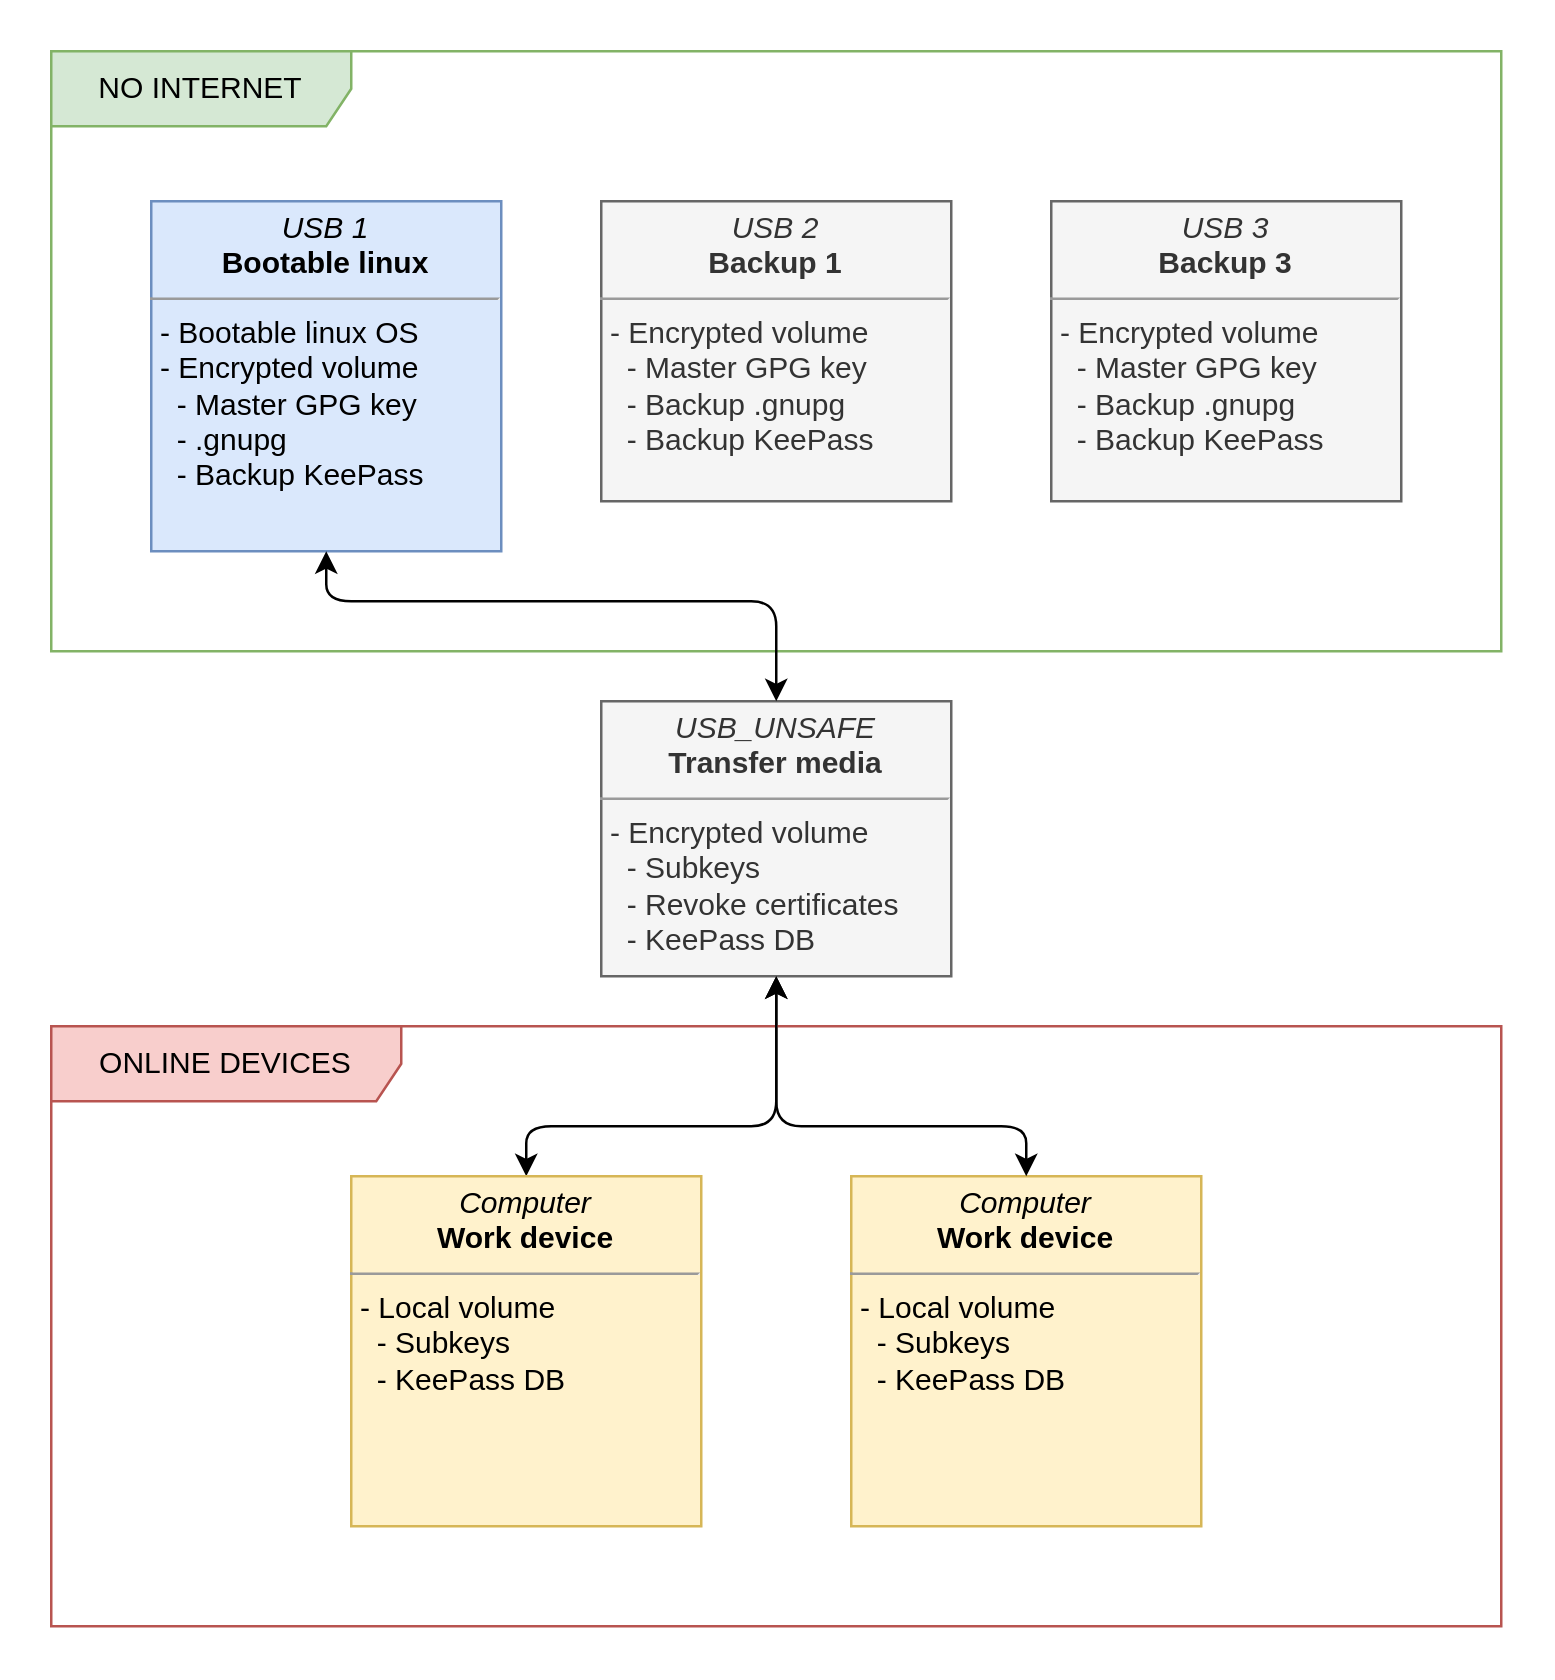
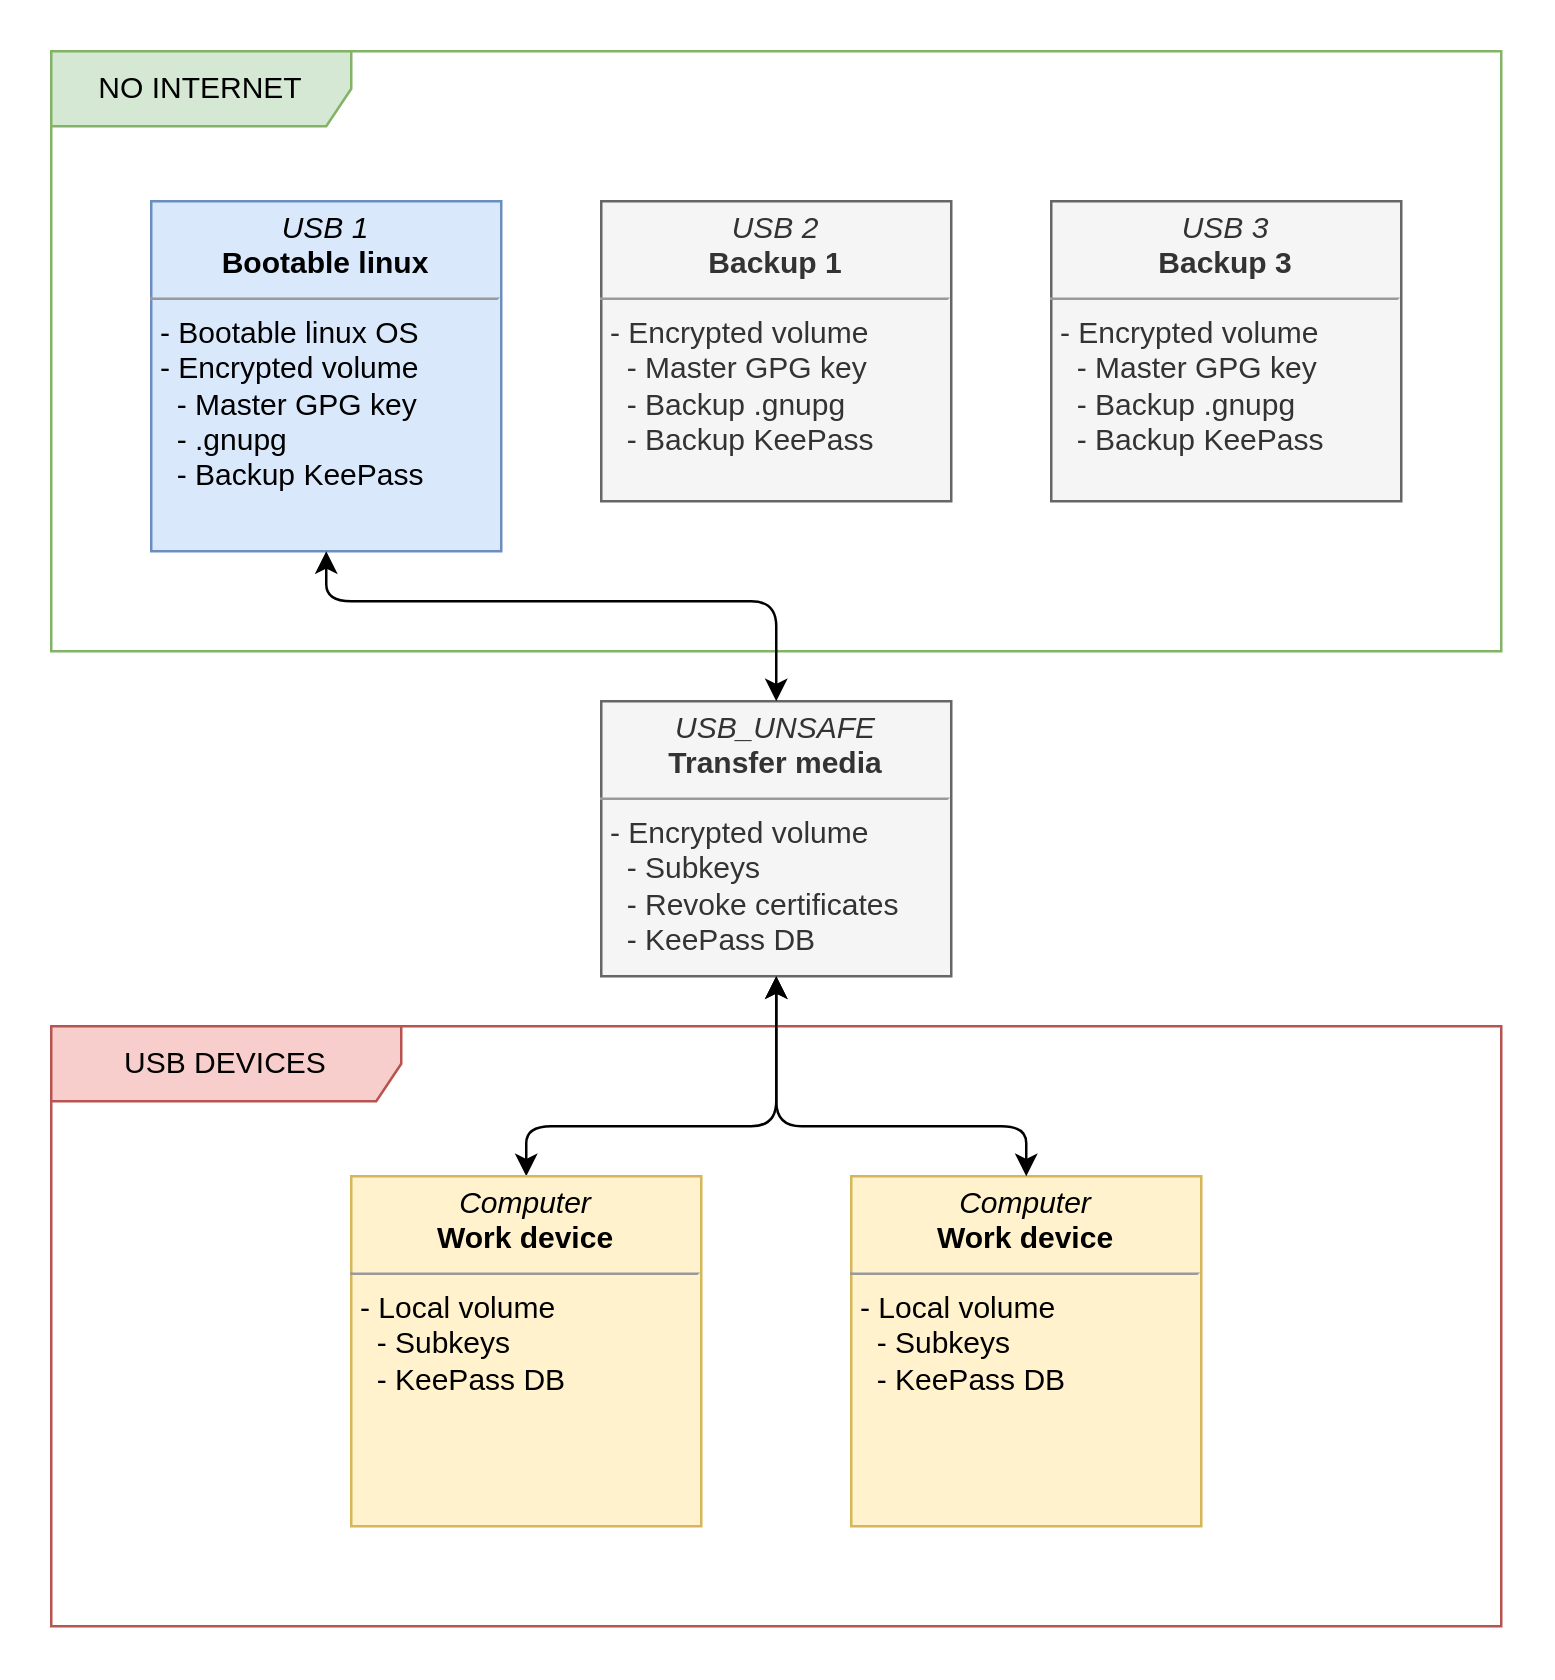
- <mxCell id="9" value="ONLINE DEVICES" style="shape=umlFrame;whiteSpace=wrap;html=1;fillColor=#f8cecc;strokeColor=#b85450;width=140;height=30;" vertex="1" parent="1"><mxGeometry x="20" y="410" width="580" height="240" as="geometry" /></mxCell>
+ <mxCell id="9" value="USB DEVICES" style="shape=umlFrame;whiteSpace=wrap;html=1;fillColor=#f8cecc;strokeColor=#b85450;width=140;height=30;" vertex="1" parent="1"><mxGeometry x="20" y="410" width="580" height="240" as="geometry" /></mxCell>
